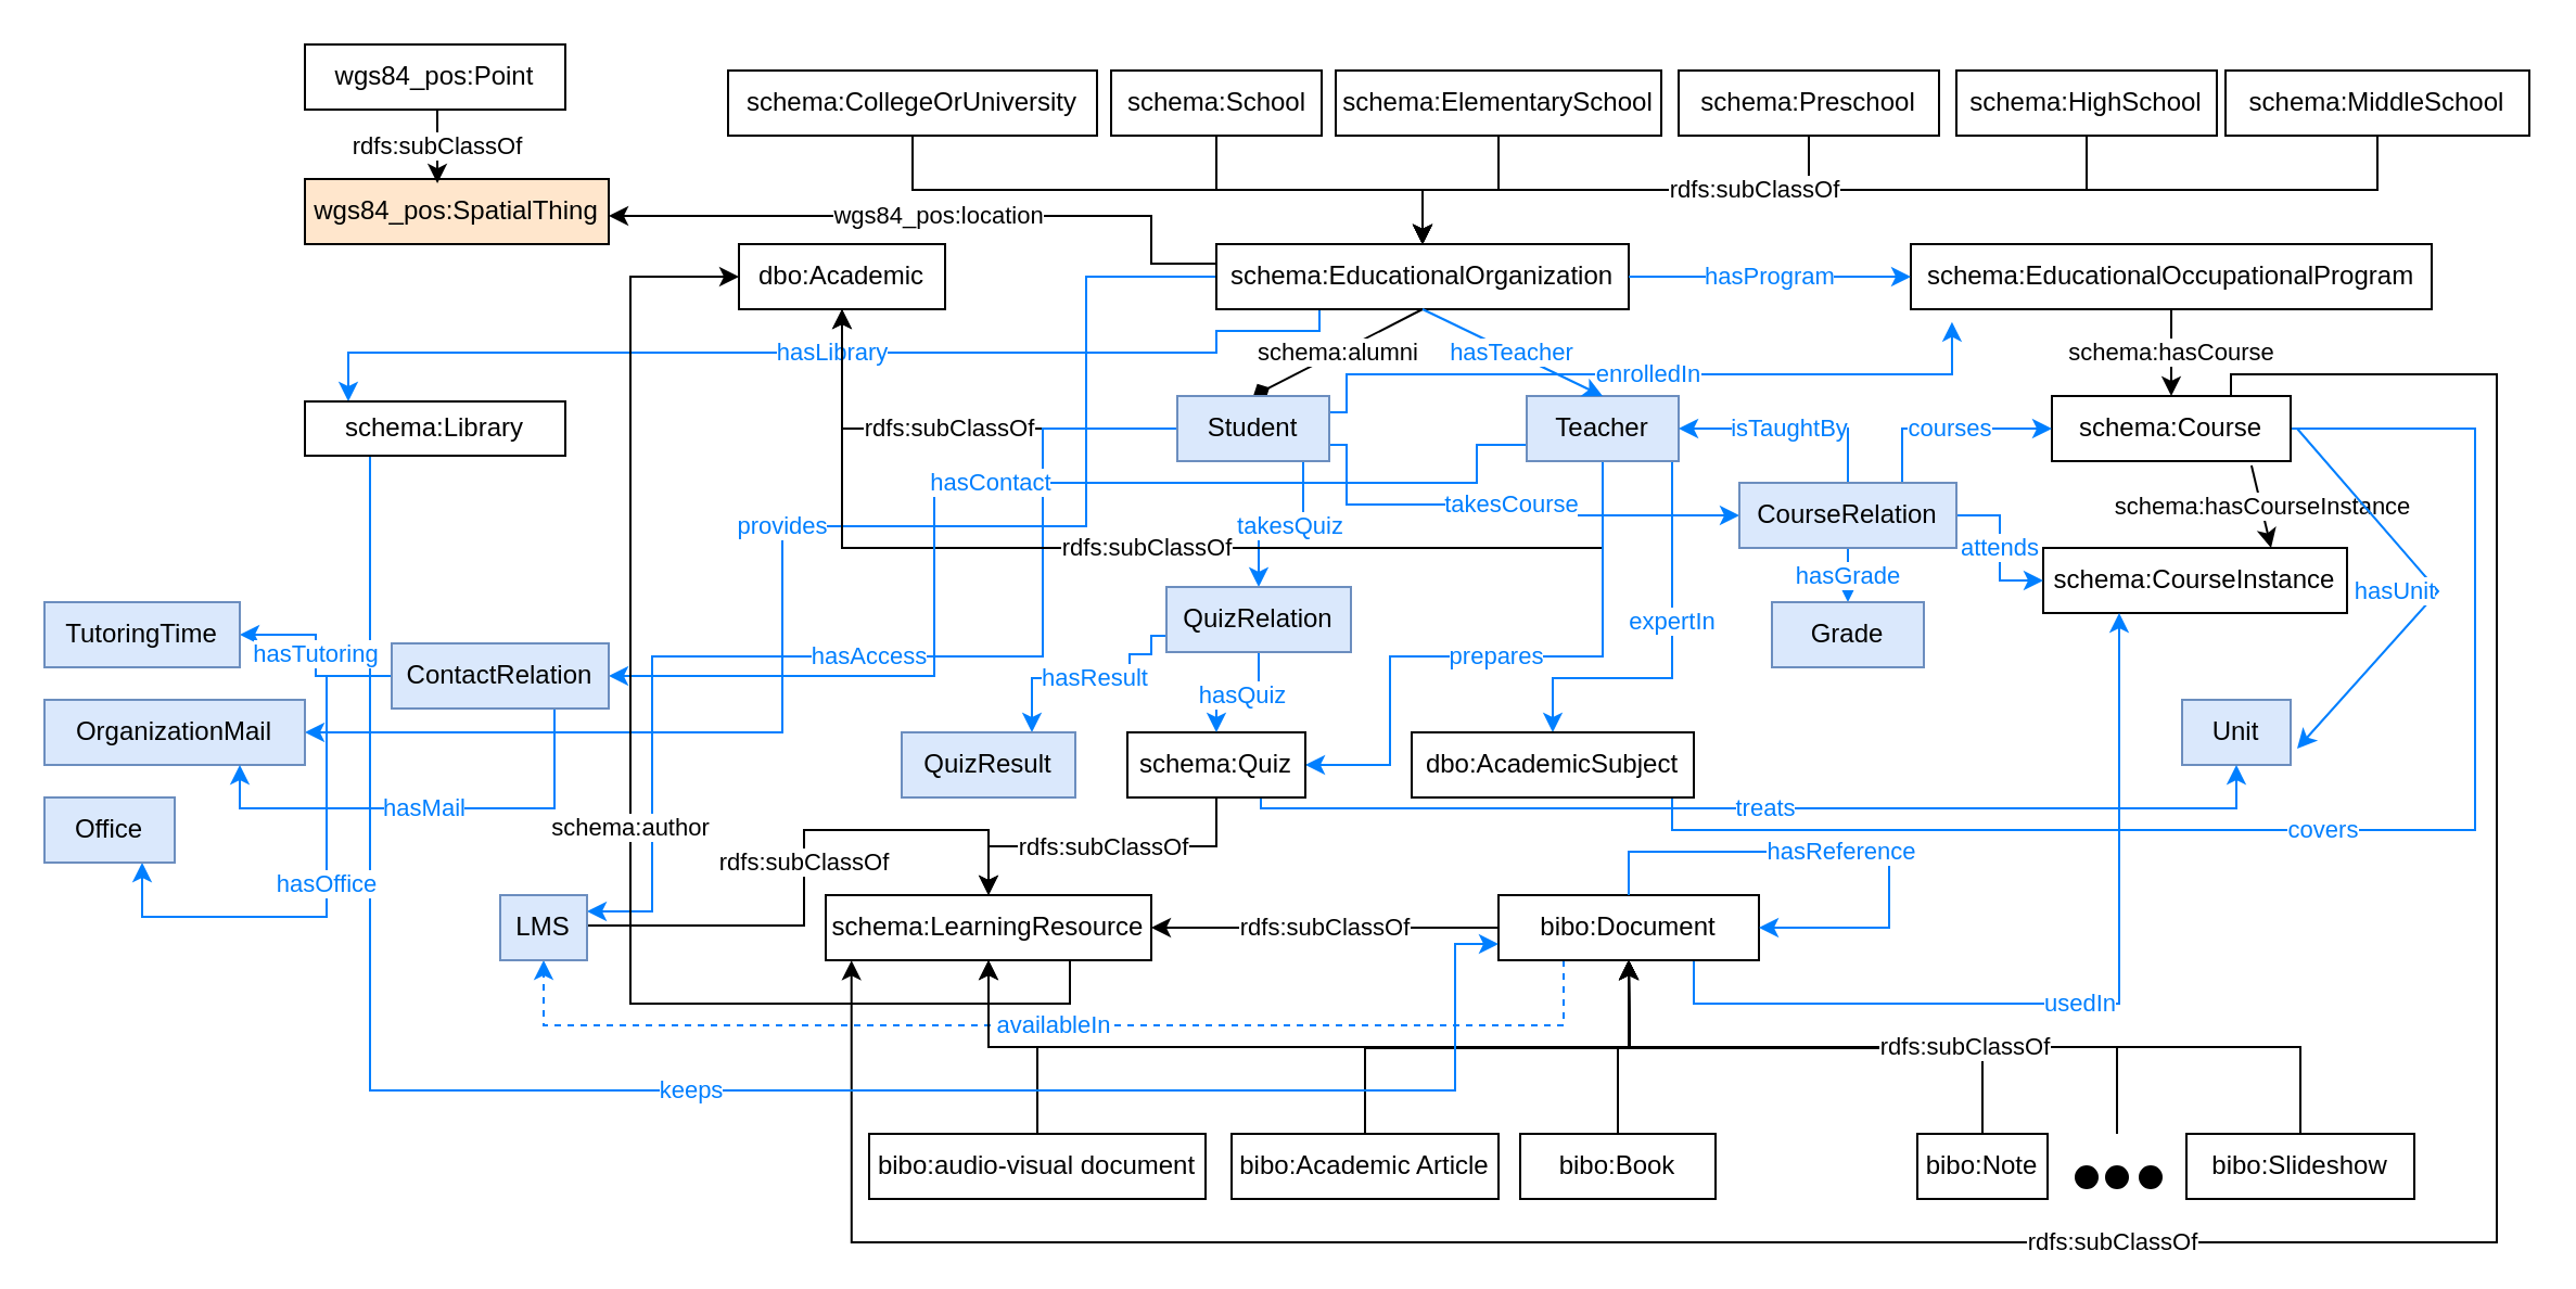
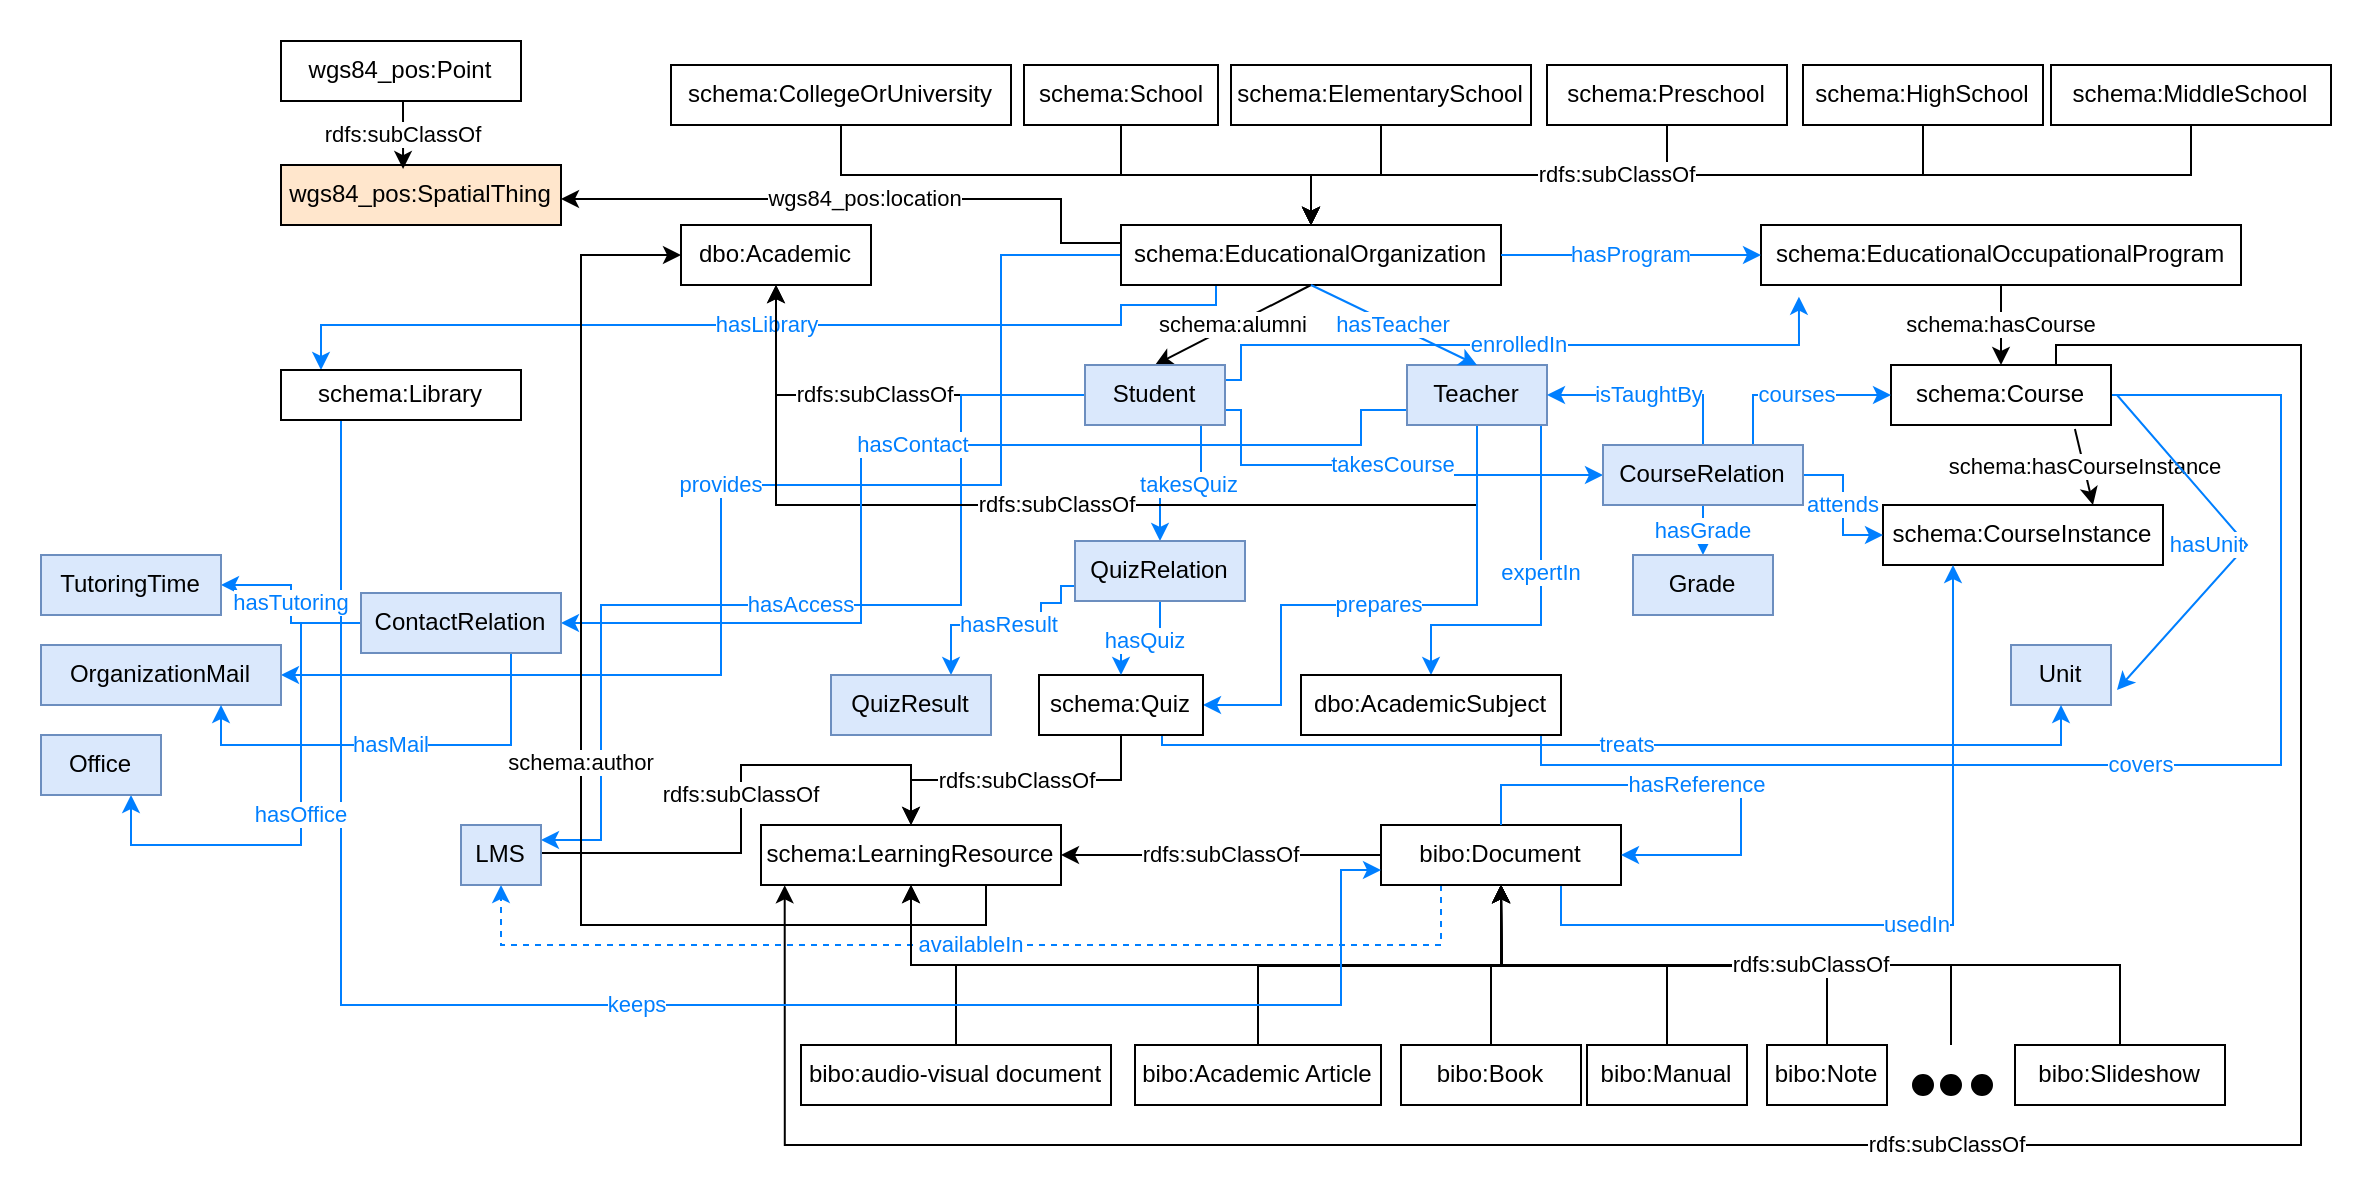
- <mxCell id="16" value="schema:alumni" style="endArrow=diamond;html=1;exitX=0.5;exitY=1;exitDx=0;exitDy=0;entryX=0.5;entryY=0;entryDx=0;entryDy=0;" parent="1" source="5" target="22" edge="1"><mxGeometry width="50" height="50" relative="1" as="geometry"><mxPoint x="560" y="422" as="sourcePoint" /><mxPoint x="655" y="182" as="targetPoint" /></mxGeometry></mxCell>
+ <mxCell id="16" value="schema:alumni" style="endArrow=classic;html=1;exitX=0.5;exitY=1;exitDx=0;exitDy=0;entryX=0.5;entryY=0;entryDx=0;entryDy=0;" parent="1" source="5" target="22" edge="1"><mxGeometry width="50" height="50" relative="1" as="geometry"><mxPoint x="560" y="422" as="sourcePoint" /><mxPoint x="655" y="182" as="targetPoint" /></mxGeometry></mxCell>
+ <mxCell id="82" style="edgeStyle=orthogonalEdgeStyle;rounded=0;orthogonalLoop=1;jettySize=auto;html=1;exitX=0.5;exitY=0;exitDx=0;exitDy=0;entryX=0.5;entryY=1;entryDx=0;entryDy=0;fontSize=12;" parent="1" source="83" target="33" edge="1"><mxGeometry relative="1" as="geometry" /></mxCell>
+ <mxCell id="83" value="bibo:Manual" style="rounded=0;whiteSpace=wrap;html=1;fontSize=12;" parent="1" vertex="1"><mxGeometry x="793" y="522" width="80" height="30" as="geometry" /></mxCell>
